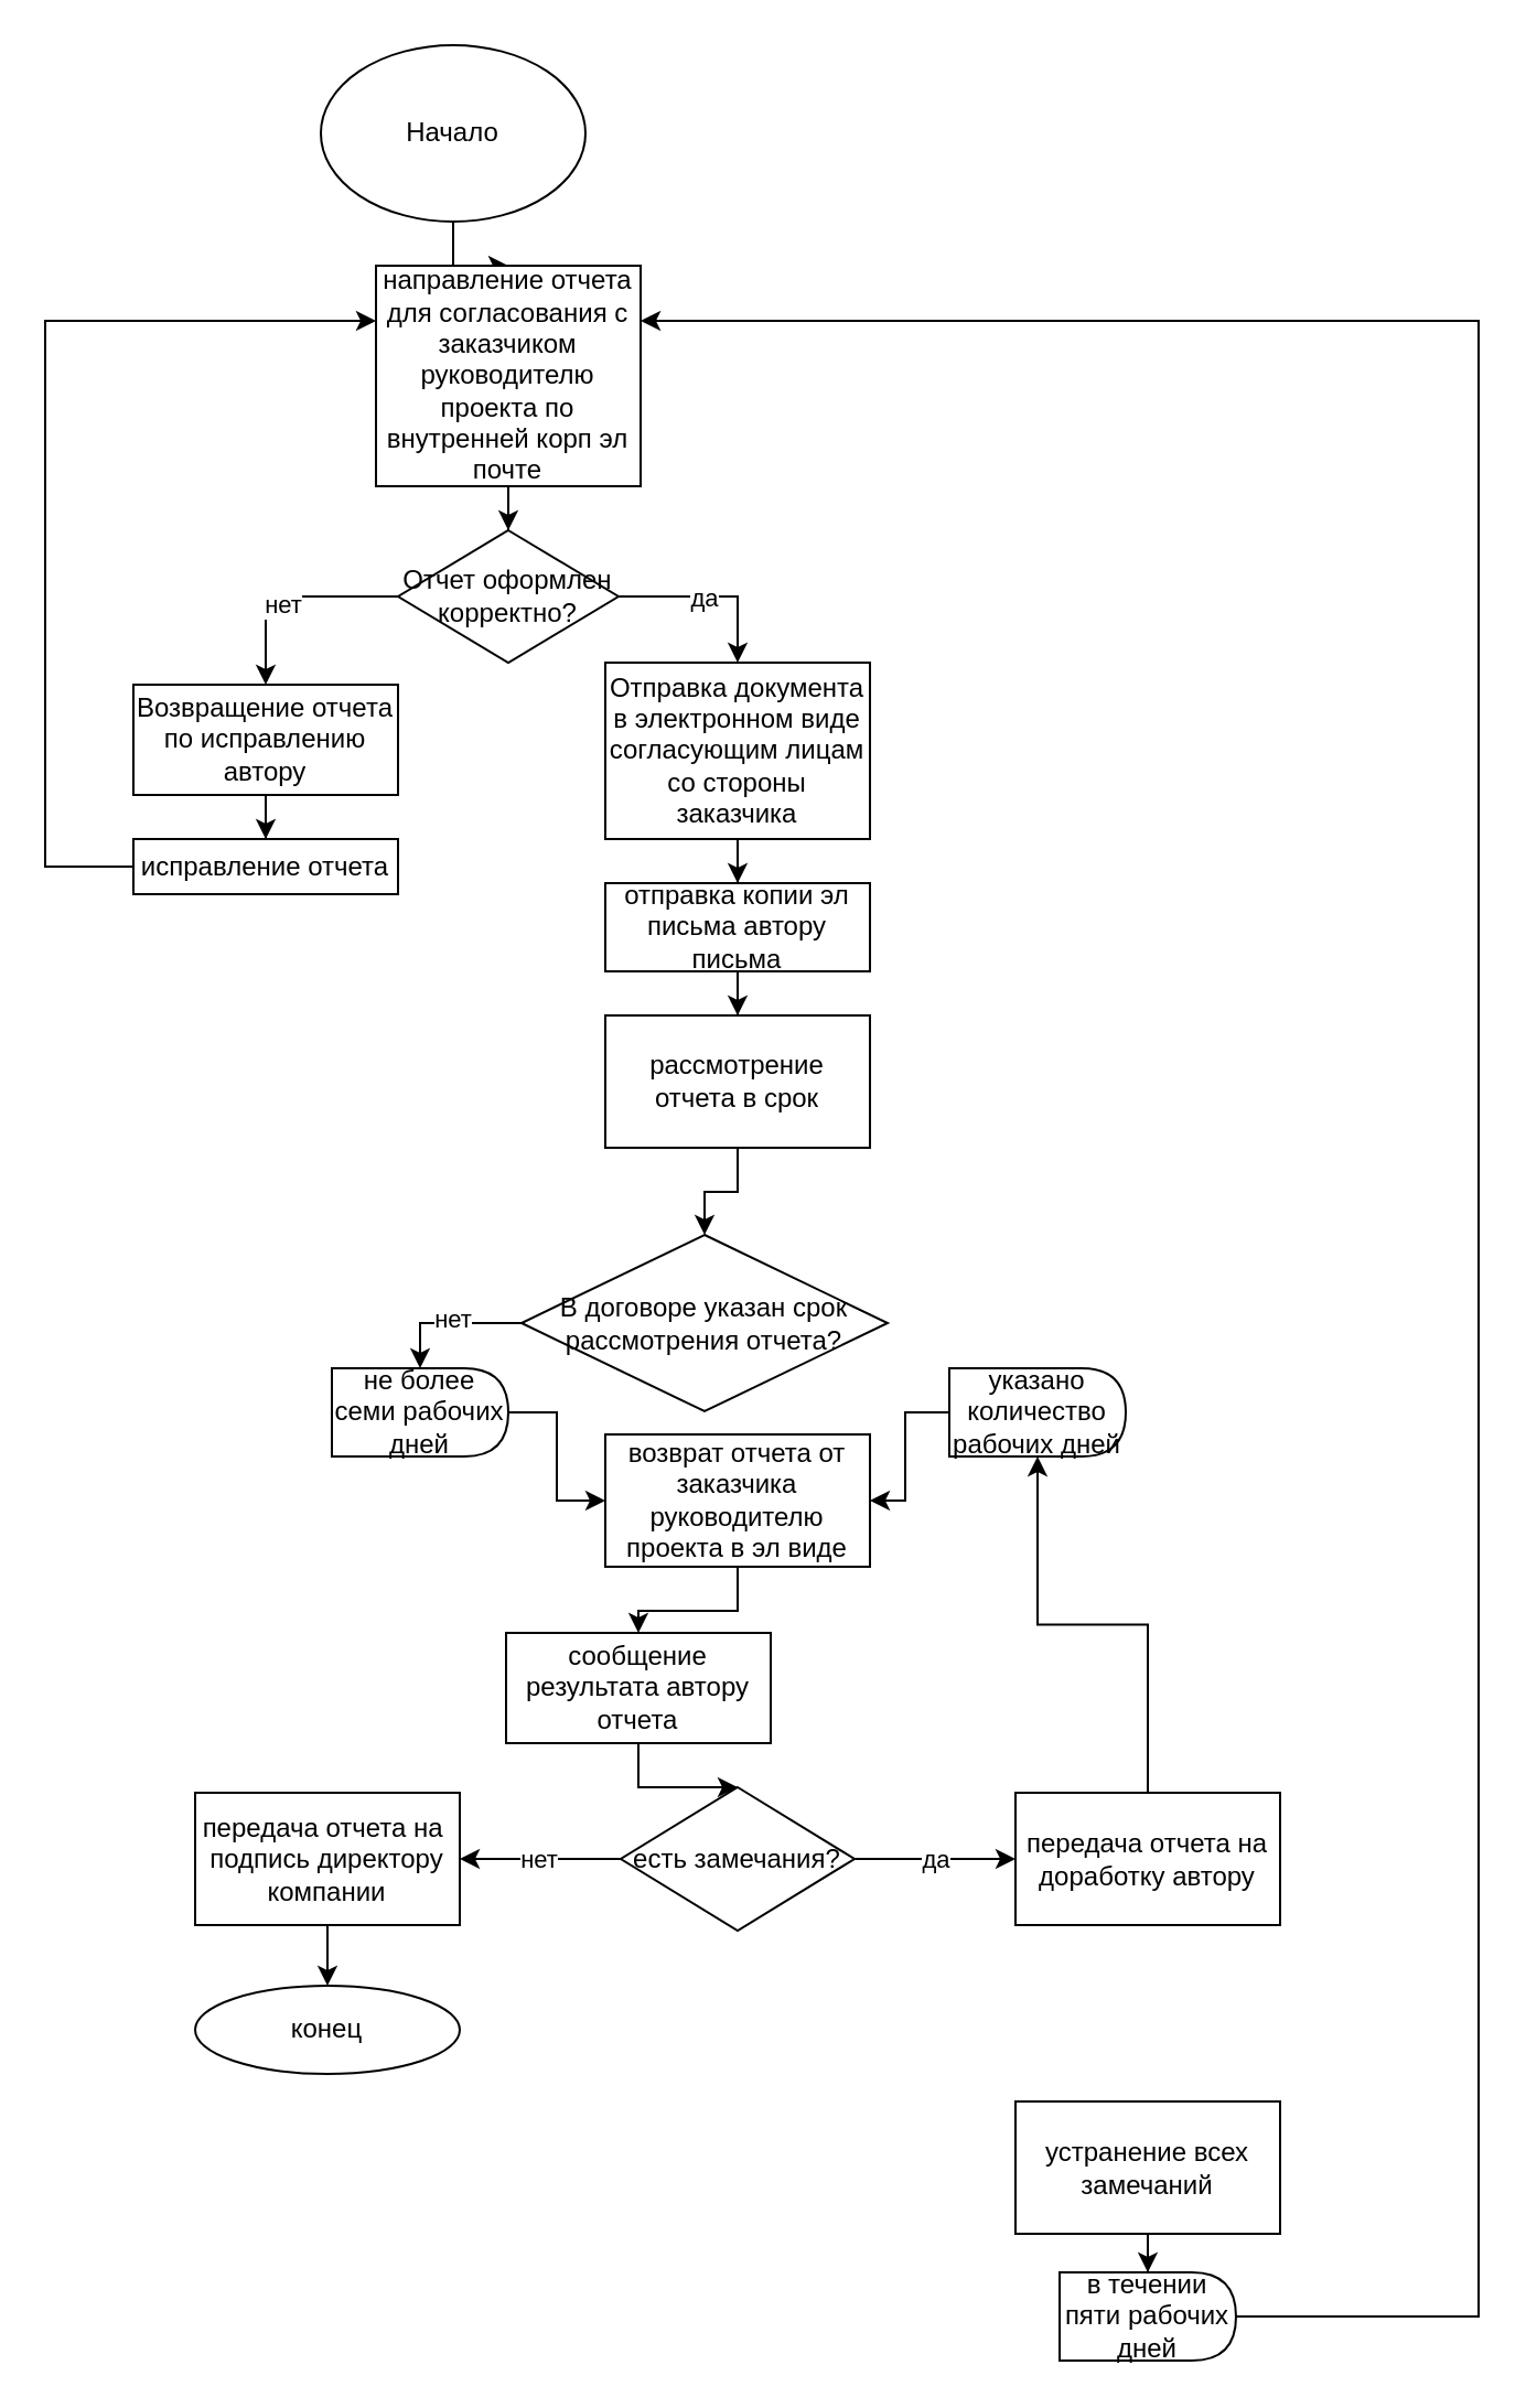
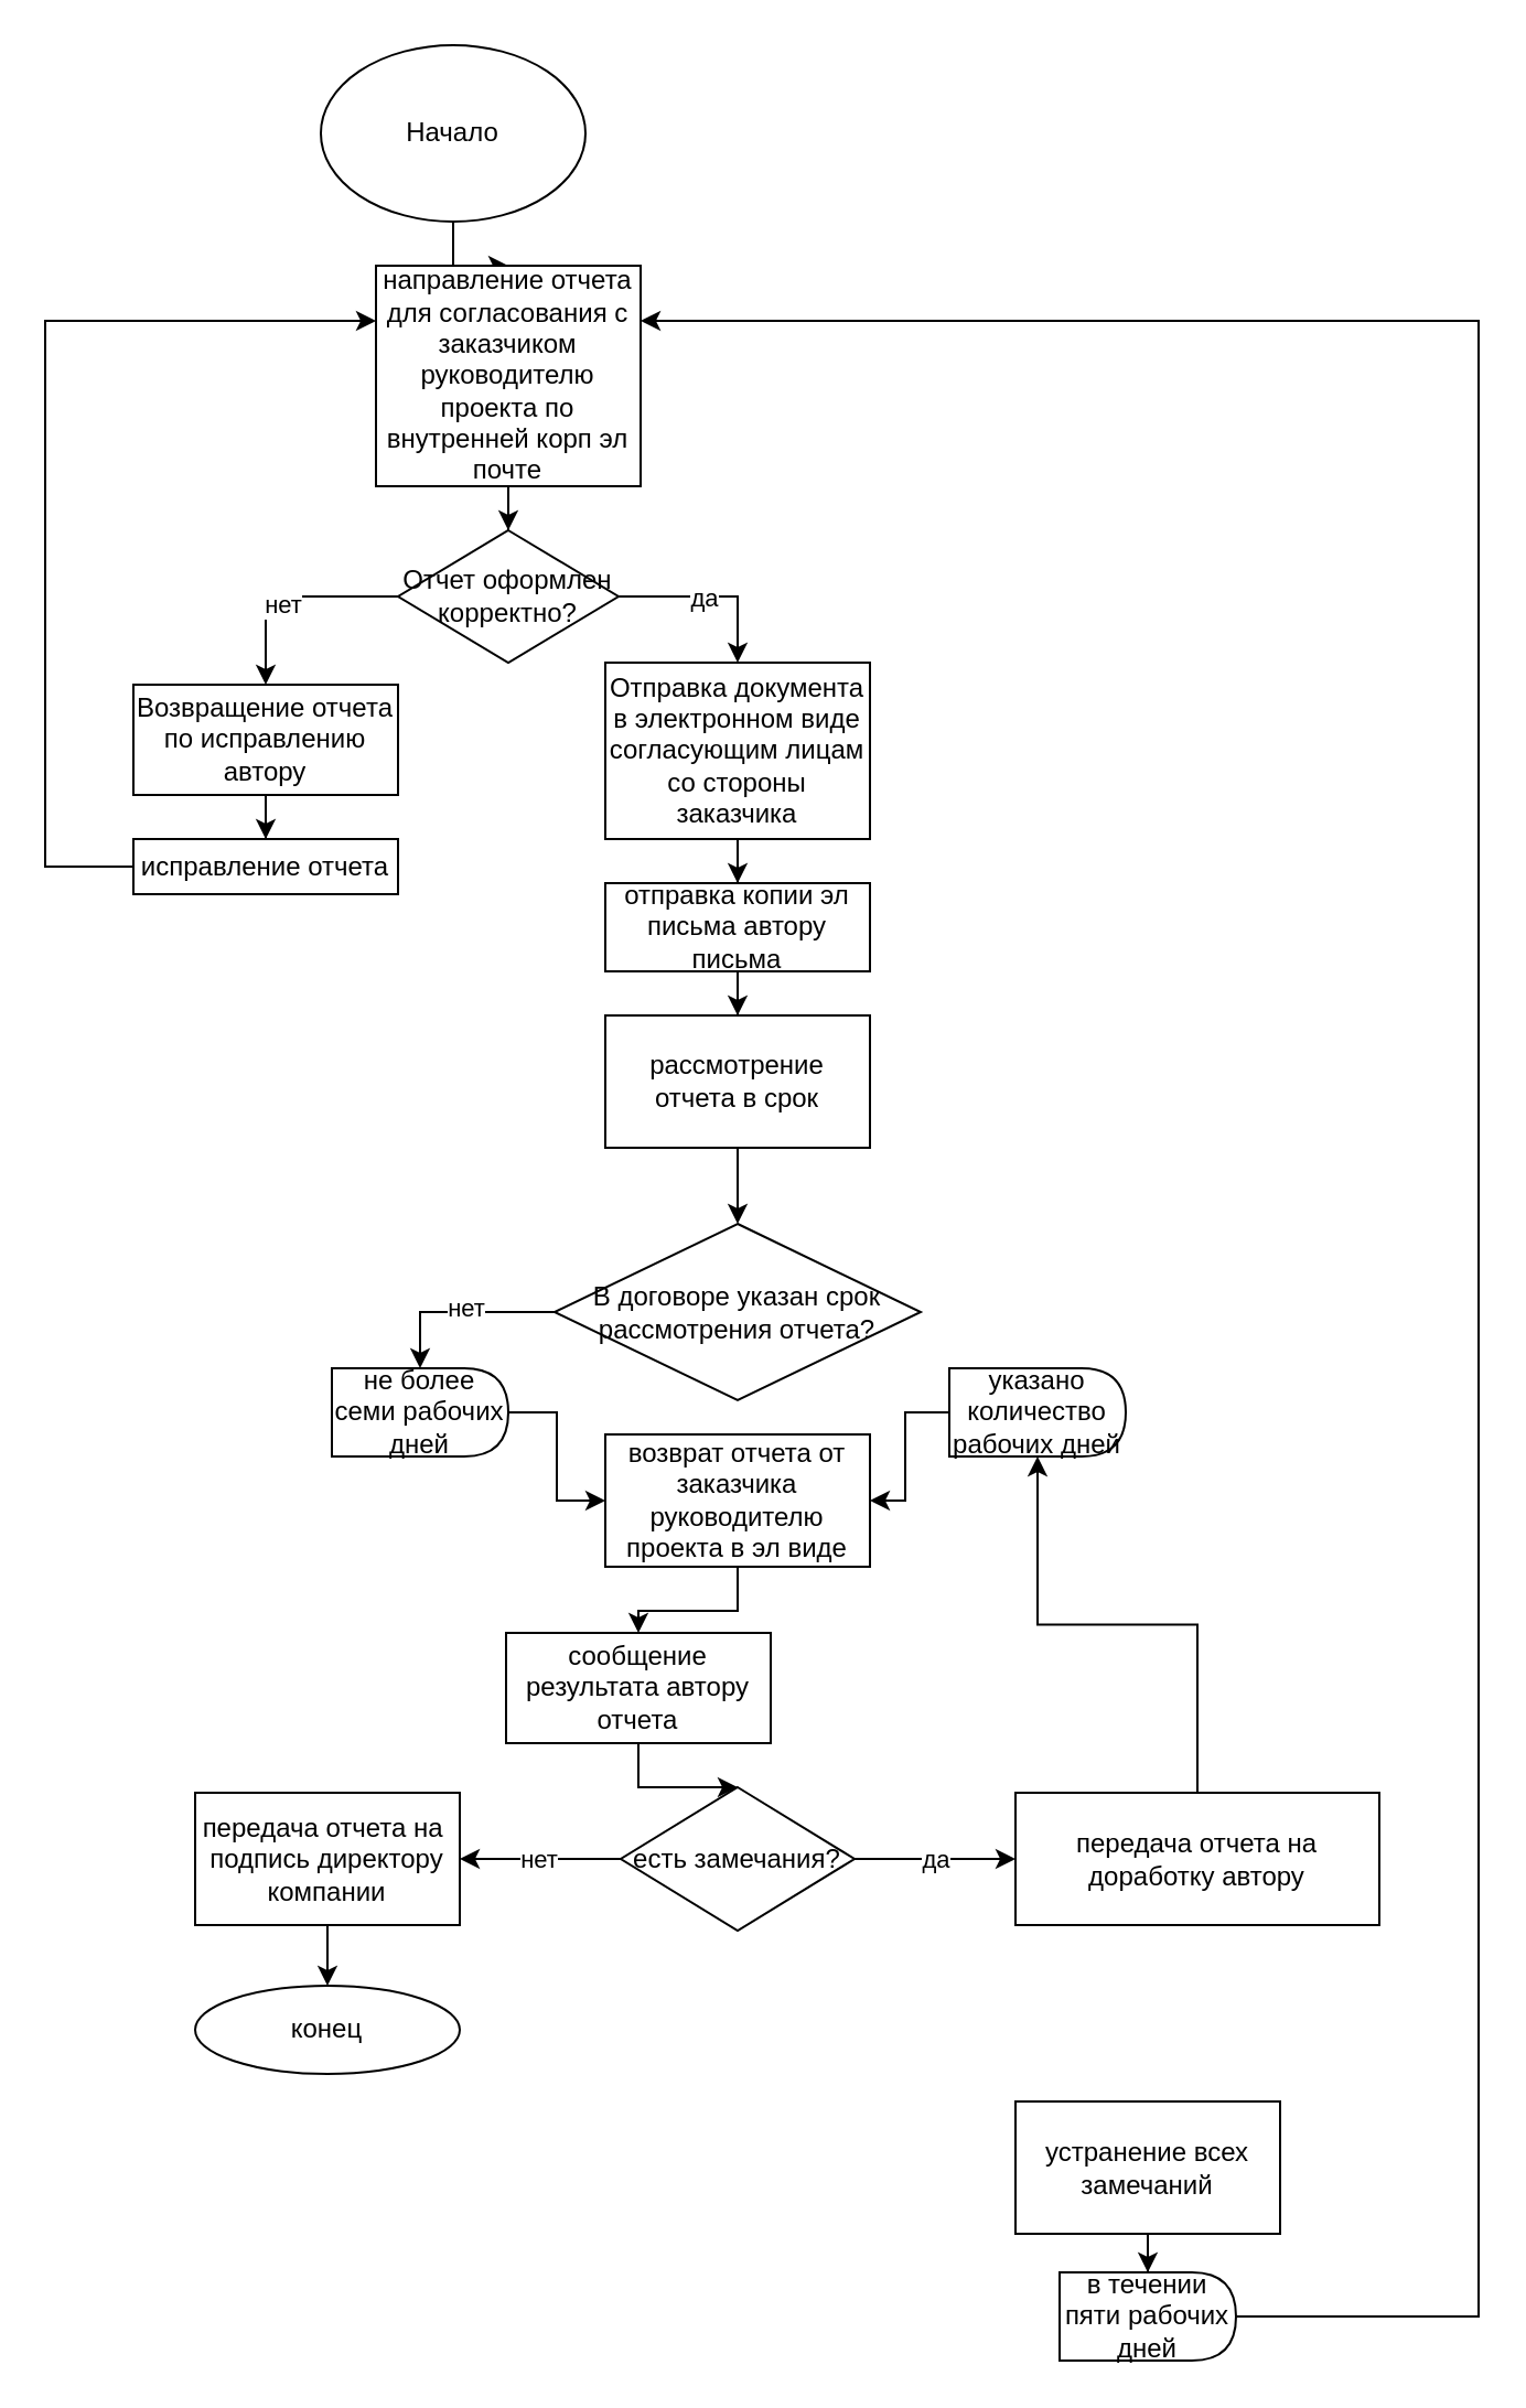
- <mxCell id="23" value="В договоре указан срок рассмотрения отчета?" style="rhombus;whiteSpace=wrap;html=1;rounded=0;" vertex="1" parent="1"><mxGeometry x="236" y="559.5" width="166" height="80" as="geometry" /></mxCell>
+ <mxCell id="23" value="В договоре указан срок рассмотрения отчета?" style="rhombus;whiteSpace=wrap;html=1;rounded=0;" vertex="1" parent="1"><mxGeometry x="251" y="554.5" width="166" height="80" as="geometry" /></mxCell>
- <mxCell id="38" value="передача отчета на доработку автору" style="whiteSpace=wrap;html=1;rounded=0;" vertex="1" parent="1"><mxGeometry x="460" y="812.5" width="120" height="60" as="geometry" /></mxCell>
+ <mxCell id="38" value="передача отчета на доработку автору" style="whiteSpace=wrap;html=1;rounded=0;" vertex="1" parent="1"><mxGeometry x="460" y="812.5" width="165" height="60" as="geometry" /></mxCell>
